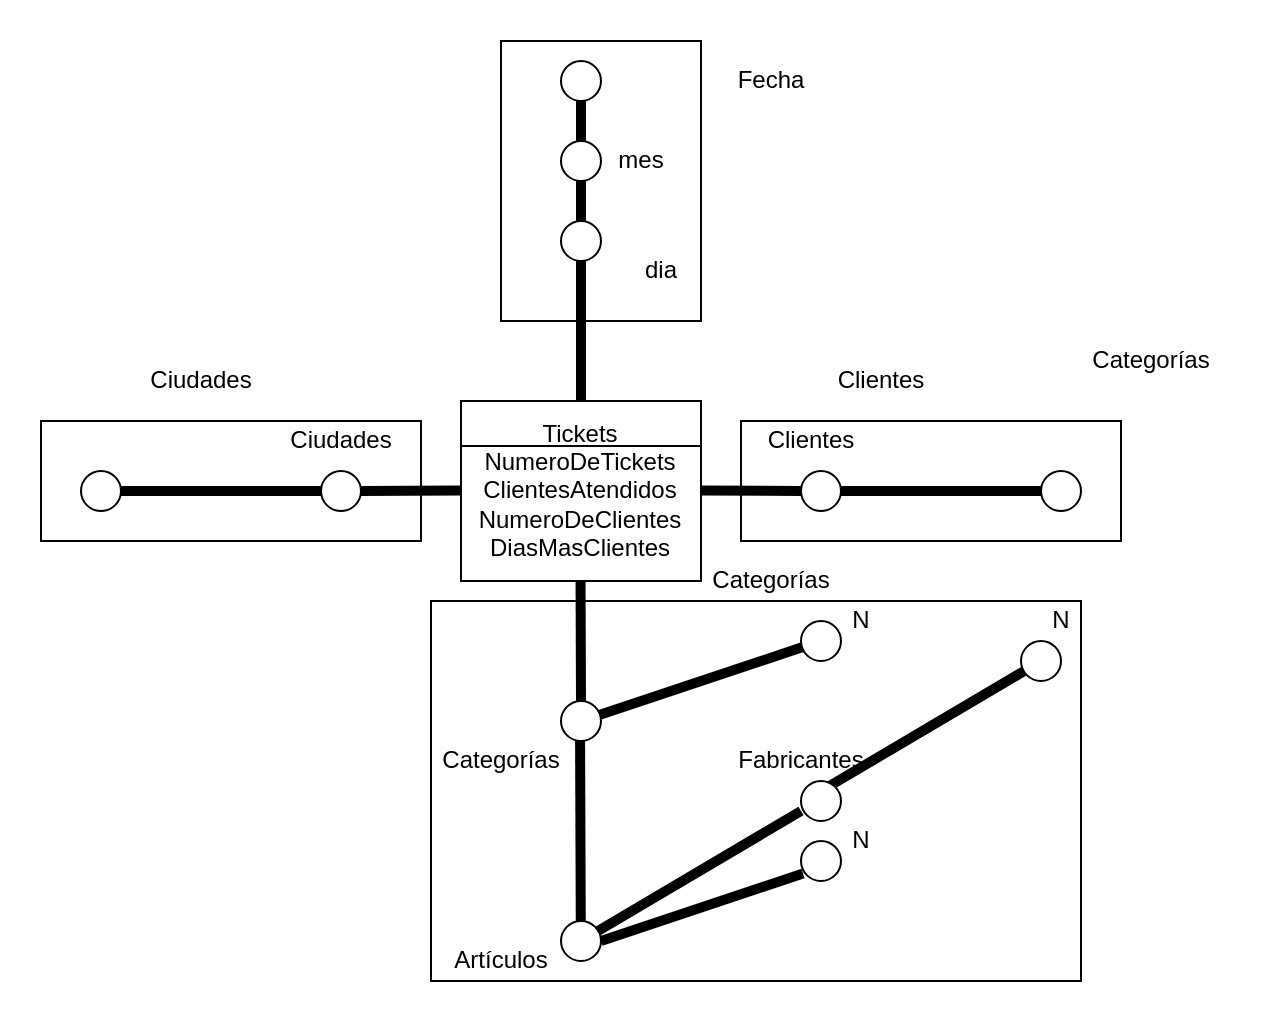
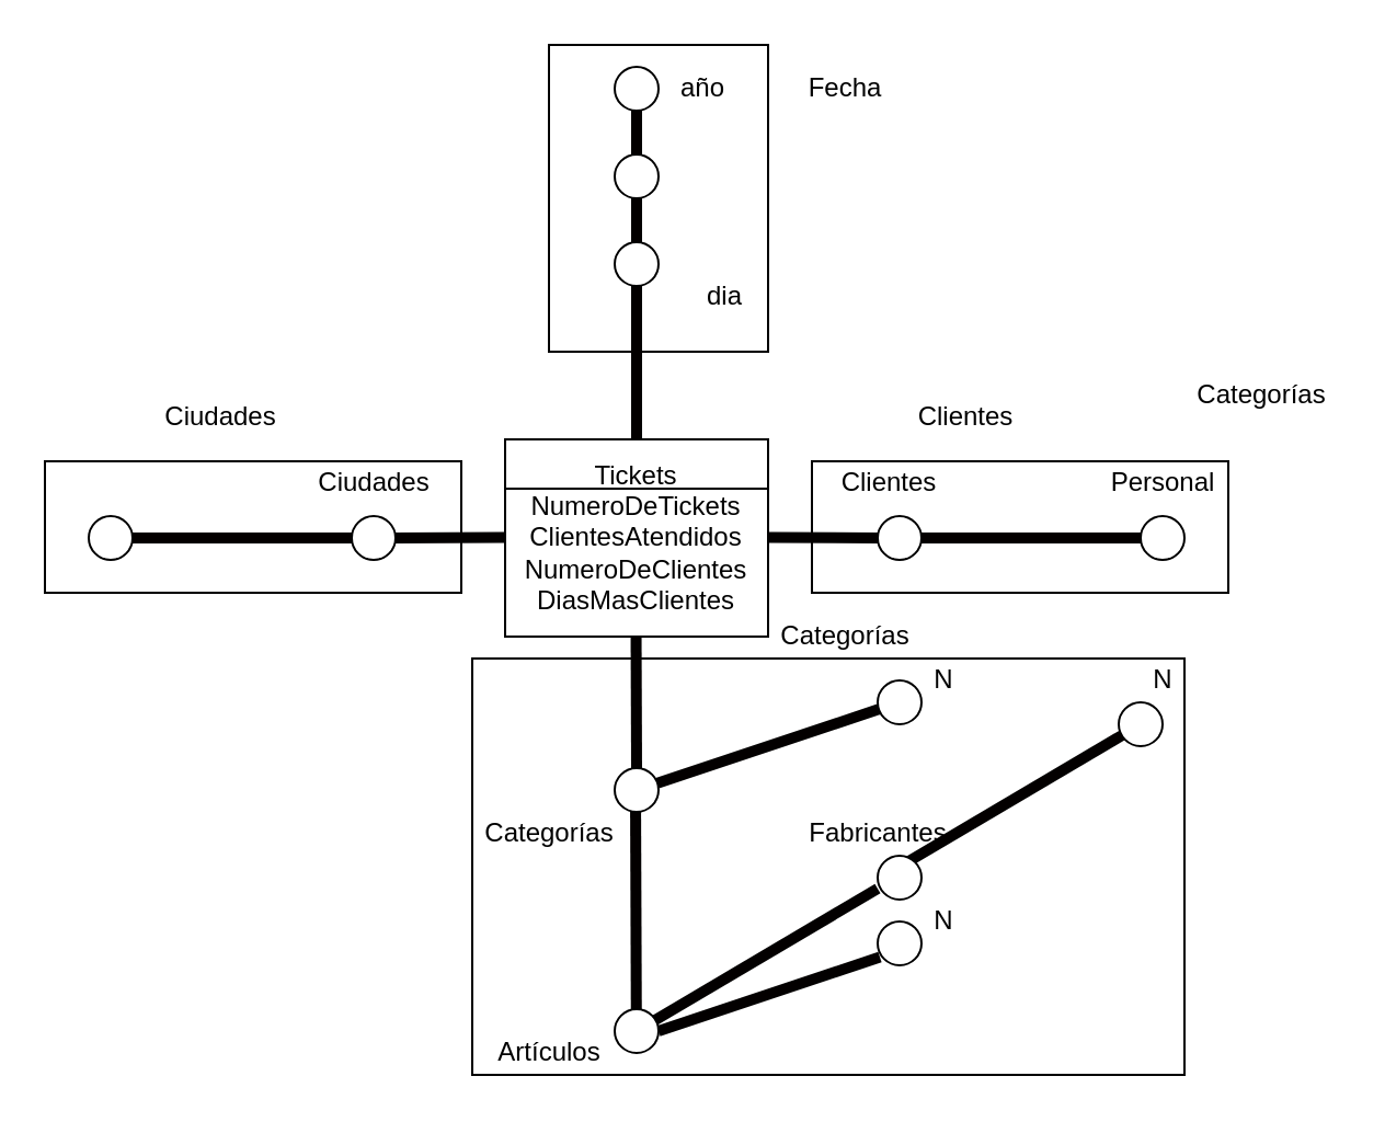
+ <mxCell id="33" value="año" style="text;html=1;align=center;verticalAlign=middle;resizable=0;points=[];autosize=1;strokeColor=none;fillColor=none;" parent="1" vertex="1"><mxGeometry x="300" y="30" width="40" height="20" as="geometry" /></mxCell>
- <mxCell id="32" value="mes" style="text;html=1;align=center;verticalAlign=middle;resizable=0;points=[];autosize=1;strokeColor=none;fillColor=none;" parent="1" vertex="1"><mxGeometry x="300" y="70" width="40" height="20" as="geometry" /></mxCell>
+ <mxCell id="30" value="Personal" style="text;html=1;align=center;verticalAlign=middle;resizable=0;points=[];autosize=1;strokeColor=none;fillColor=none;" parent="1" vertex="1"><mxGeometry x="500" y="210" width="60" height="20" as="geometry" /></mxCell>
